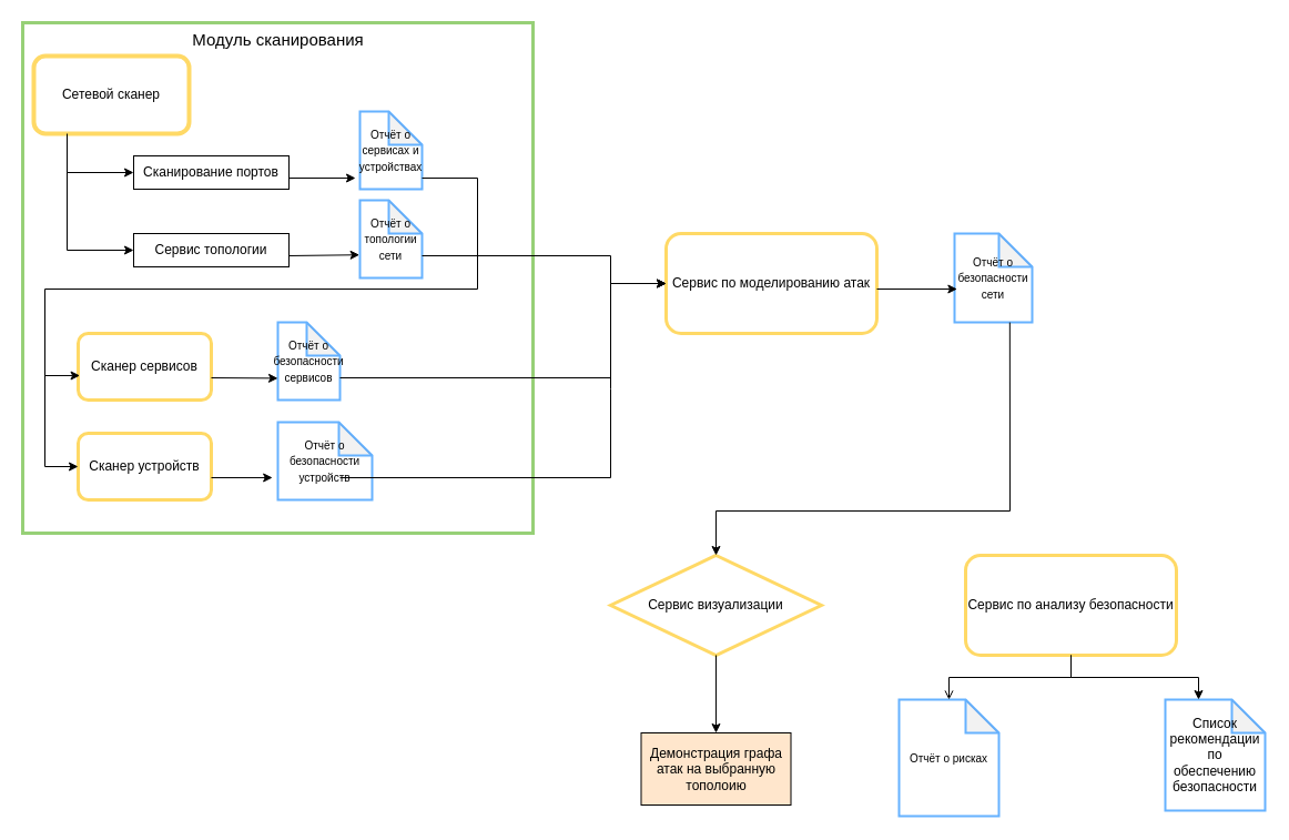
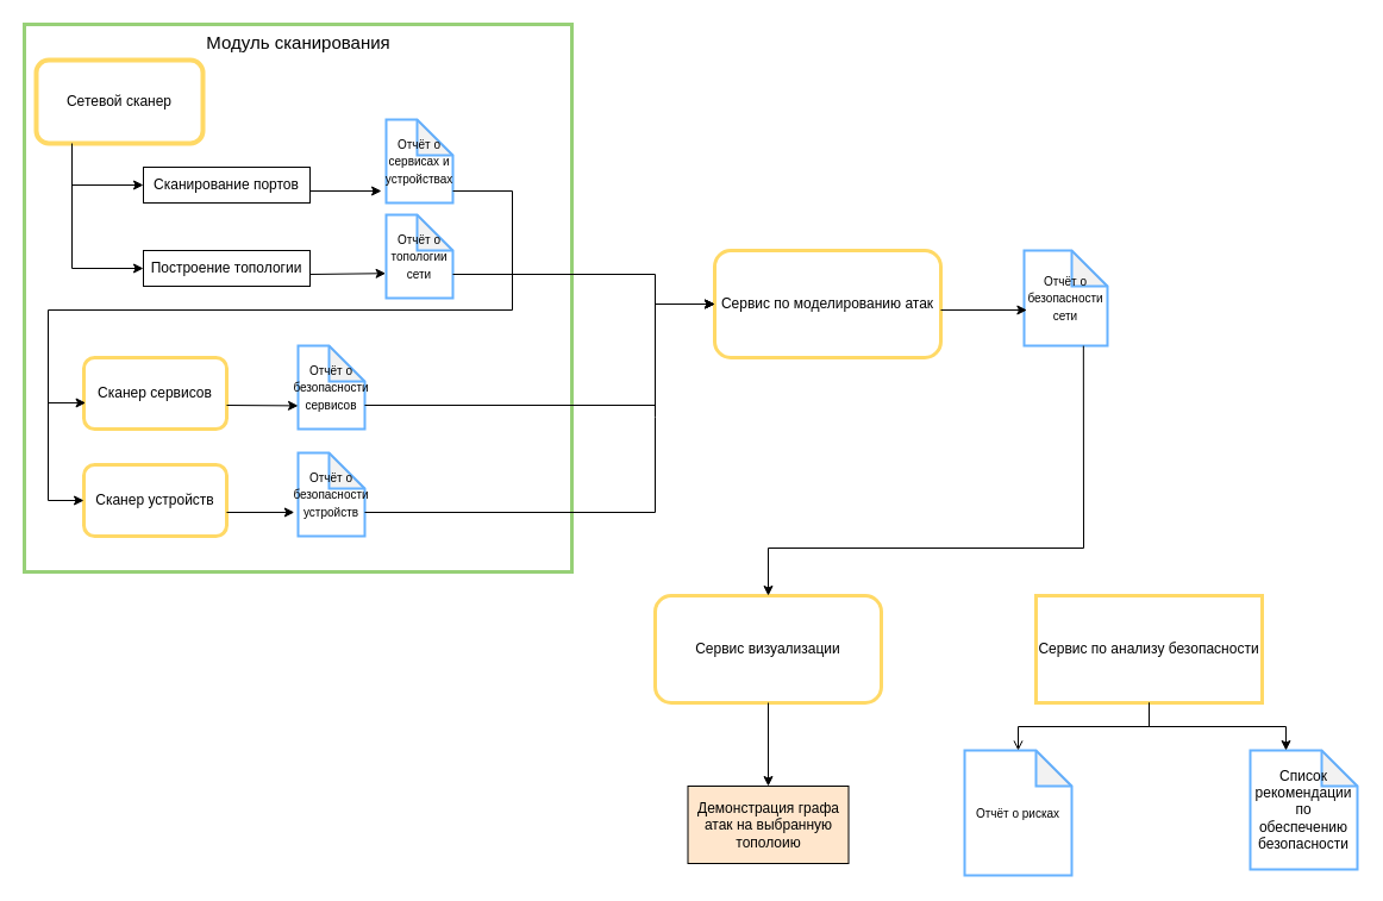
- <mxCell id="8" value="Сервис топологии " style="rounded=0;whiteSpace=wrap;html=1;" vertex="1" parent="1"><mxGeometry x="120" y="210" width="140" height="30" as="geometry" /></mxCell>
+ <mxCell id="8" value="Построение топологии " style="rounded=0;whiteSpace=wrap;html=1;" vertex="1" parent="1"><mxGeometry x="120" y="210" width="140" height="30" as="geometry" /></mxCell>
- <mxCell id="18" value="&lt;font style=&quot;font-size: 10px;&quot;&gt;Отчёт о безопасности устройств&lt;/font&gt;" style="shape=note;whiteSpace=wrap;html=1;backgroundOutline=1;darkOpacity=0.05;strokeColor=#66B2FF;strokeWidth=2;" vertex="1" parent="1"><mxGeometry x="250" y="380" width="85" height="70" as="geometry" /></mxCell>
+ <mxCell id="18" value="&lt;font style=&quot;font-size: 10px;&quot;&gt;Отчёт о безопасности устройств&lt;/font&gt;" style="shape=note;whiteSpace=wrap;html=1;backgroundOutline=1;darkOpacity=0.05;strokeColor=#66B2FF;strokeWidth=2;" vertex="1" parent="1"><mxGeometry x="250" y="380" width="56" height="70" as="geometry" /></mxCell>
- <mxCell id="30" value="Сервис визуализации" style="rhombus;whiteSpace=wrap;html=1;strokeColor=#FFD966;strokeWidth=3;" vertex="1" parent="1"><mxGeometry x="550" y="500" width="190" height="90" as="geometry" /></mxCell>
+ <mxCell id="30" value="Сервис визуализации" style="rounded=1;whiteSpace=wrap;html=1;strokeColor=#FFD966;strokeWidth=3;" vertex="1" parent="1"><mxGeometry x="550" y="500" width="190" height="90" as="geometry" /></mxCell>
- <mxCell id="27" value="Сервис по анализу безопасности" style="rounded=1;whiteSpace=wrap;html=1;strokeColor=#FFD966;strokeWidth=3;" vertex="1" parent="1"><mxGeometry x="870" y="500" width="190" height="90" as="geometry" /></mxCell>
+ <mxCell id="27" value="Сервис по анализу безопасности" style="whiteSpace=wrap;html=1;strokeColor=#FFD966;strokeWidth=3;rounded=0;" vertex="1" parent="1"><mxGeometry x="870" y="500" width="190" height="90" as="geometry" /></mxCell>
